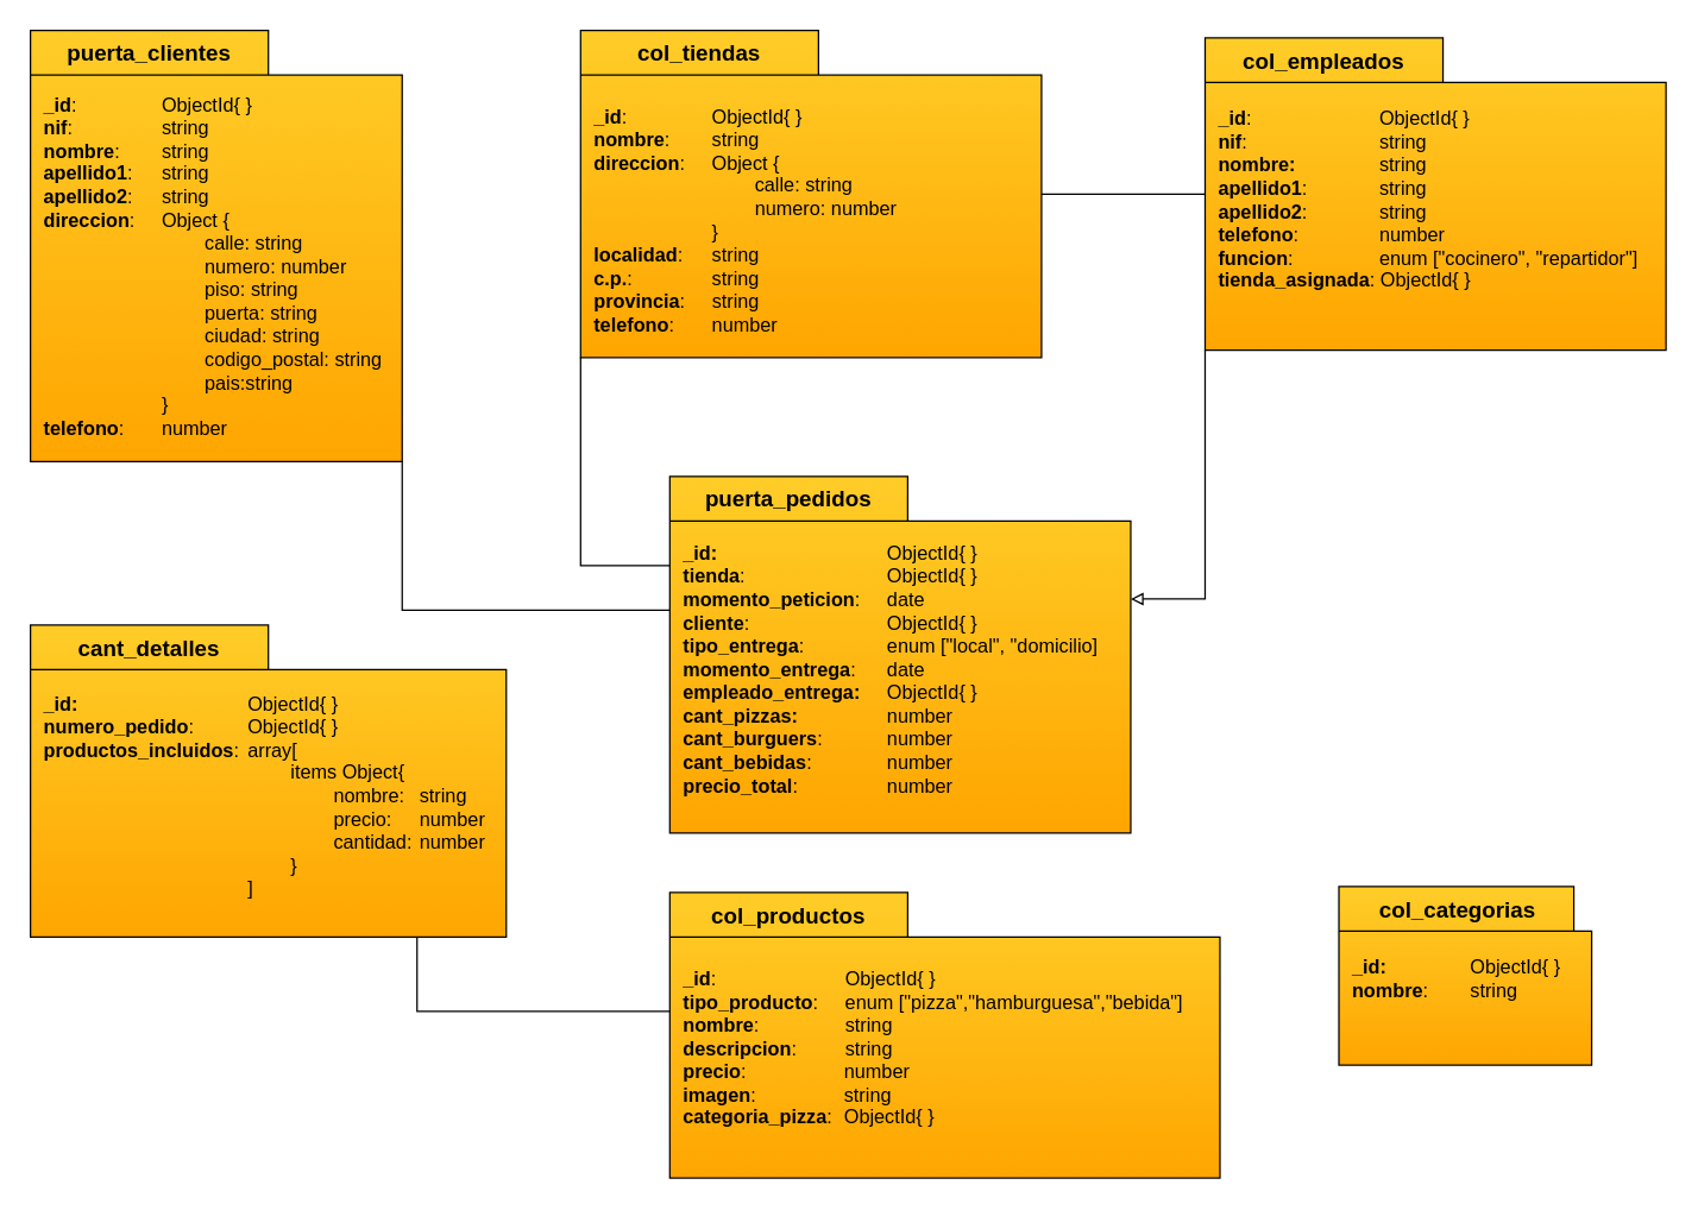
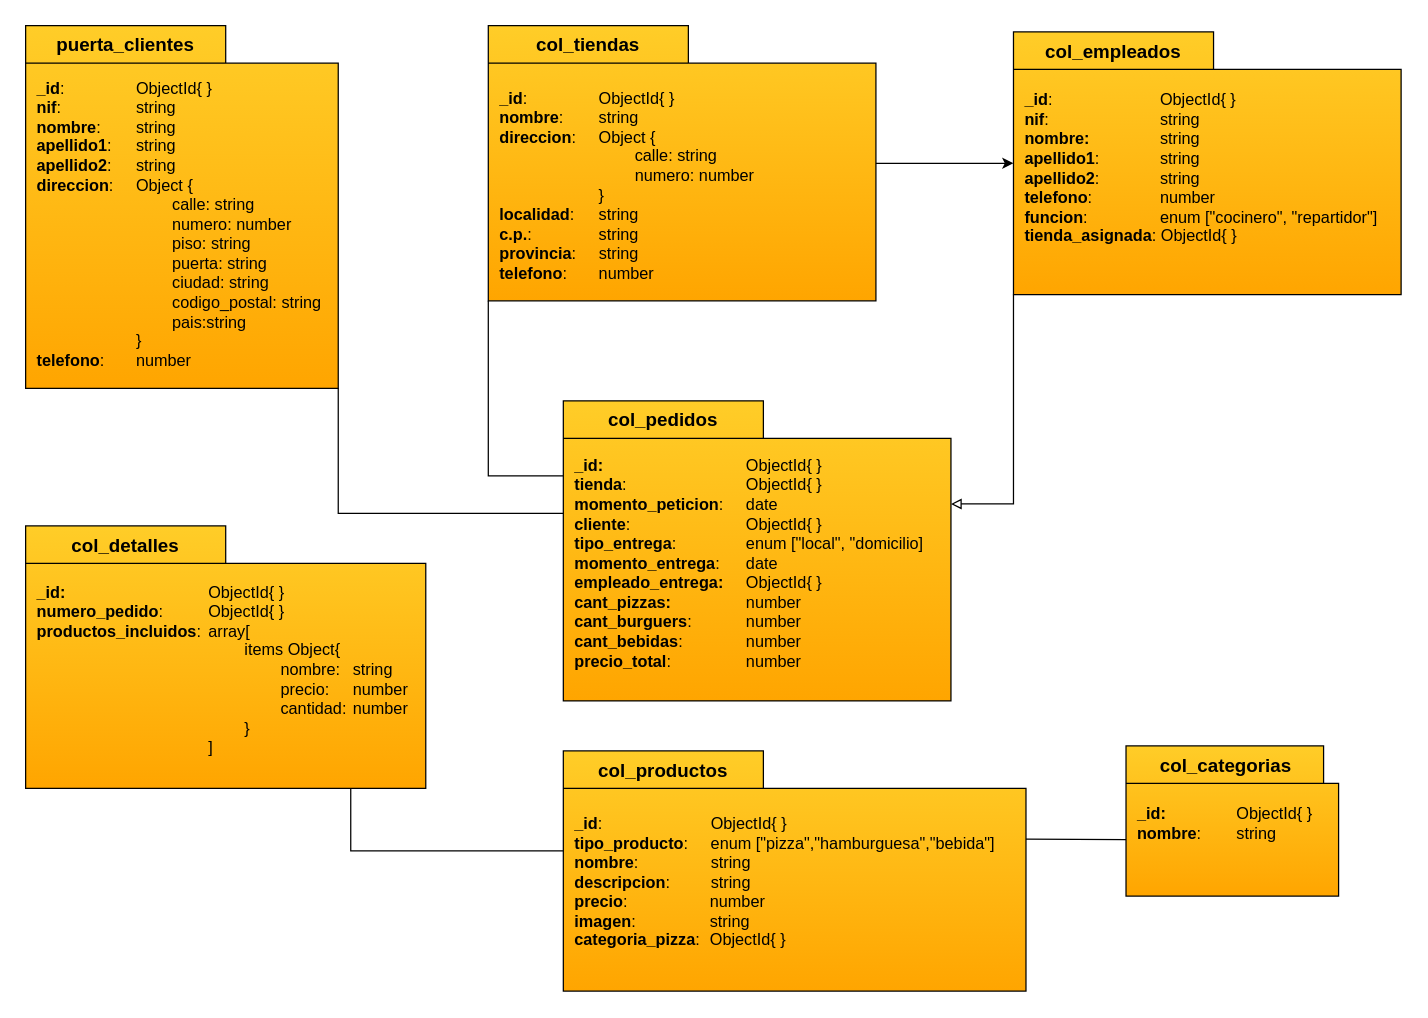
- <mxCell id="21" value="" style="endArrow=none;html=1;rounded=0;" edge="1" parent="1" source="2" target="6"><mxGeometry width="50" height="50" relative="1" as="geometry"><mxPoint x="280" y="160" as="sourcePoint" /><mxPoint x="780" y="130" as="targetPoint" /></mxGeometry></mxCell>
+ <mxCell id="21" value="" style="endArrow=classic;html=1;rounded=0;" edge="1" parent="1" source="2" target="6"><mxGeometry width="50" height="50" relative="1" as="geometry"><mxPoint x="280" y="160" as="sourcePoint" /><mxPoint x="780" y="130" as="targetPoint" /></mxGeometry></mxCell>
- <mxCell id="10" value="&lt;font style=&quot;font-size: 15px;&quot;&gt;puerta_pedidos&lt;/font&gt;" style="shape=folder;fontStyle=1;tabWidth=160;tabHeight=30;tabPosition=left;html=1;boundedLbl=1;labelInHeader=1;container=1;collapsible=0;whiteSpace=wrap;fillColor=#ffcd28;strokeColor=#000000;gradientColor=#ffa500;" parent="1" vertex="1"><mxGeometry x="450" y="320" width="310" height="240" as="geometry" /></mxCell>
+ <mxCell id="10" value="&lt;font style=&quot;font-size: 15px;&quot;&gt;col_pedidos&lt;/font&gt;" style="shape=folder;fontStyle=1;tabWidth=160;tabHeight=30;tabPosition=left;html=1;boundedLbl=1;labelInHeader=1;container=1;collapsible=0;whiteSpace=wrap;fillColor=#ffcd28;strokeColor=#000000;gradientColor=#ffa500;" parent="1" vertex="1"><mxGeometry x="450" y="320" width="310" height="240" as="geometry" /></mxCell>
- <mxCell id="14" value="&lt;font style=&quot;font-size: 15px;&quot;&gt;cant_detalles&lt;/font&gt;" style="shape=folder;fontStyle=1;tabWidth=160;tabHeight=30;tabPosition=left;html=1;boundedLbl=1;labelInHeader=1;container=1;collapsible=0;whiteSpace=wrap;fillColor=#ffcd28;strokeColor=#000000;gradientColor=#ffa500;" vertex="1" parent="1"><mxGeometry x="20" y="420" width="320" height="210" as="geometry" /></mxCell>
+ <mxCell id="14" value="&lt;font style=&quot;font-size: 15px;&quot;&gt;col_detalles&lt;/font&gt;" style="shape=folder;fontStyle=1;tabWidth=160;tabHeight=30;tabPosition=left;html=1;boundedLbl=1;labelInHeader=1;container=1;collapsible=0;whiteSpace=wrap;fillColor=#ffcd28;strokeColor=#000000;gradientColor=#ffa500;" vertex="1" parent="1"><mxGeometry x="20" y="420" width="320" height="210" as="geometry" /></mxCell>
+ <mxCell id="19" value="" style="endArrow=none;html=1;rounded=0;exitX=0;exitY=0;exitDx=0;exitDy=75;exitPerimeter=0;entryX=0;entryY=0;entryDx=370;entryDy=70.5;entryPerimeter=0;endFill=0;" edge="1" parent="1" source="12" target="8"><mxGeometry width="50" height="50" relative="1" as="geometry"><mxPoint x="890" y="860" as="sourcePoint" /><mxPoint x="940" y="810" as="targetPoint" /></mxGeometry></mxCell>
